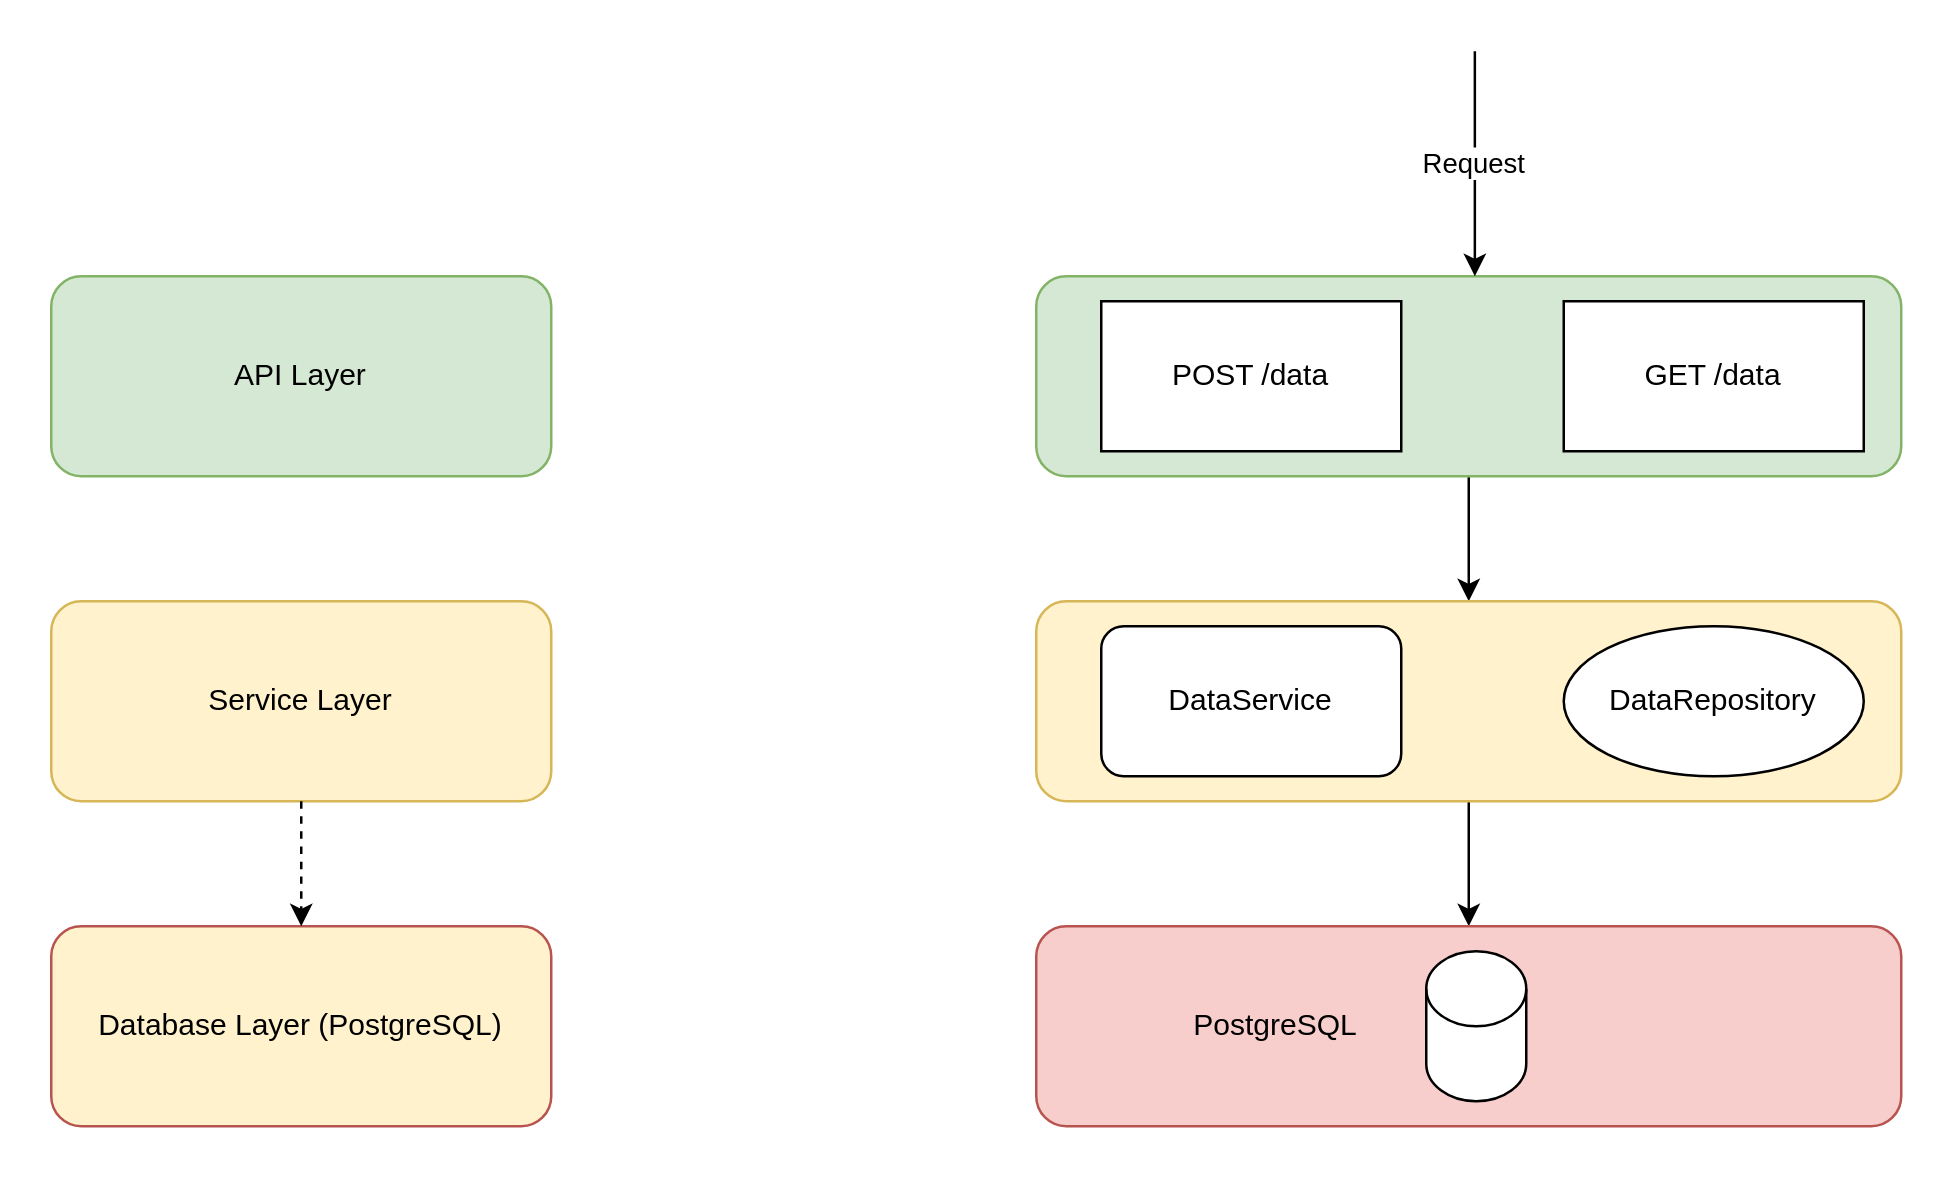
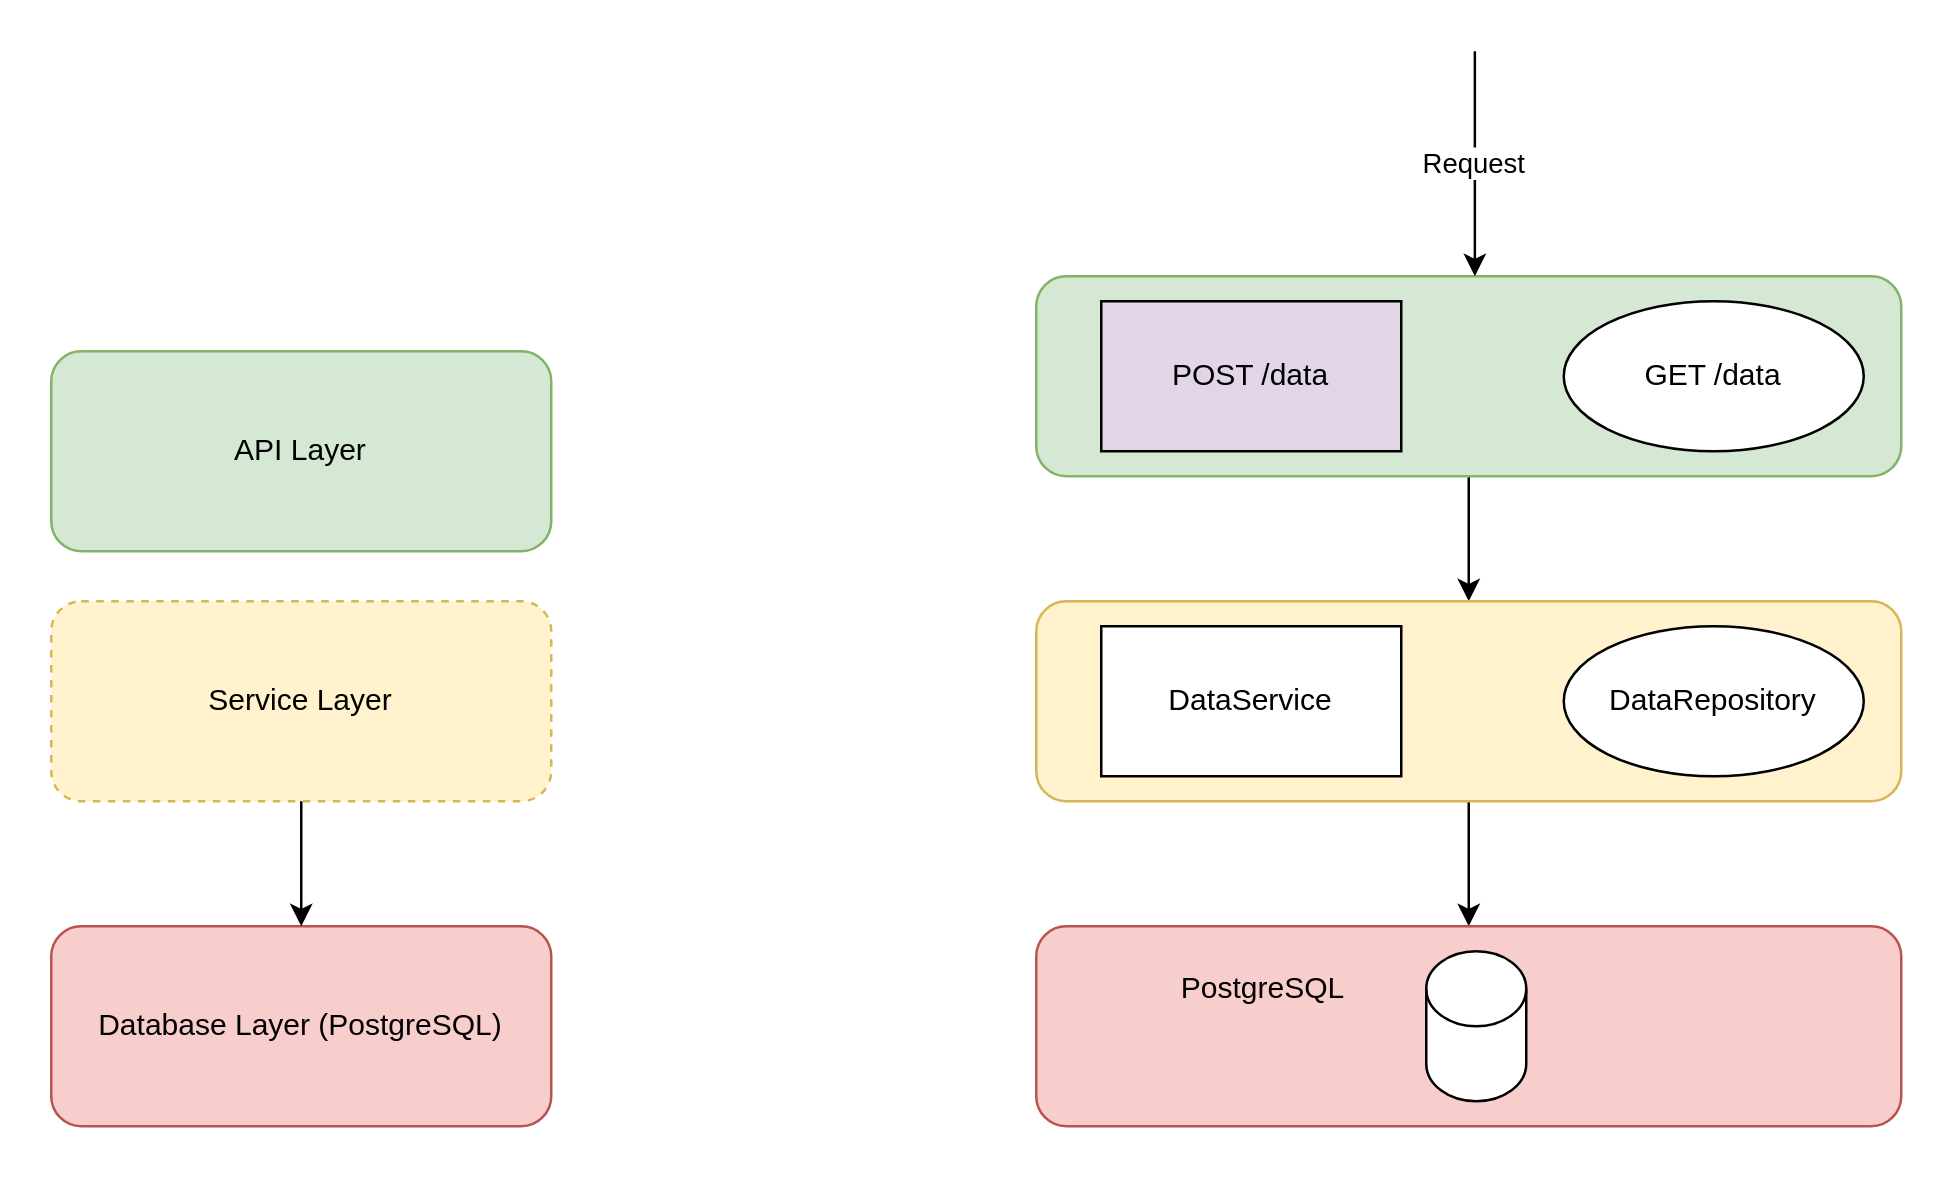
- <mxCell id="2" value="API Layer" style="rounded=1;whiteSpace=wrap;html=1;fillColor=#d5e8d4;strokeColor=#82b366;" parent="1" vertex="1"><mxGeometry x="20" y="110" width="200" height="80" as="geometry" /></mxCell>
+ <mxCell id="2" value="API Layer" style="rounded=1;whiteSpace=wrap;html=1;fillColor=#d5e8d4;strokeColor=#82b366;" parent="1" vertex="1"><mxGeometry x="20" y="140" width="200" height="80" as="geometry" /></mxCell>
- <mxCell id="14" value="POST /data" style="rounded=0;whiteSpace=wrap;html=1;" vertex="1" parent="1"><mxGeometry x="440" y="120" width="120" height="60" as="geometry" /></mxCell>
+ <mxCell id="14" value="POST /data" style="rounded=0;whiteSpace=wrap;html=1;fillColor=#e1d5e7;" vertex="1" parent="1"><mxGeometry x="440" y="120" width="120" height="60" as="geometry" /></mxCell>
- <mxCell id="13" value="GET /data" style="rounded=0;whiteSpace=wrap;html=1;" vertex="1" parent="1"><mxGeometry x="625" y="120" width="120" height="60" as="geometry" /></mxCell>
+ <mxCell id="13" value="GET /data" style="ellipse;whiteSpace=wrap;html=1;" vertex="1" parent="1"><mxGeometry x="625" y="120" width="120" height="60" as="geometry" /></mxCell>
- <mxCell id="3" value="Service Layer" style="rounded=1;whiteSpace=wrap;html=1;fillColor=#fff2cc;strokeColor=#d6b656;" parent="1" vertex="1"><mxGeometry x="20" y="240" width="200" height="80" as="geometry" /></mxCell>
+ <mxCell id="3" value="Service Layer" style="rounded=1;whiteSpace=wrap;html=1;fillColor=#fff2cc;strokeColor=#d6b656;dashed=1;" parent="1" vertex="1"><mxGeometry x="20" y="240" width="200" height="80" as="geometry" /></mxCell>
- <mxCell id="17" value="DataService" style="whiteSpace=wrap;html=1;rounded=1;" vertex="1" parent="1"><mxGeometry x="440" y="250" width="120" height="60" as="geometry" /></mxCell>
+ <mxCell id="17" value="DataService" style="rounded=0;whiteSpace=wrap;html=1;" vertex="1" parent="1"><mxGeometry x="440" y="250" width="120" height="60" as="geometry" /></mxCell>
- <mxCell id="5" style="edgeStyle=elbowEdgeStyle;elbow=horizontal;orthogonal=0;strokeColor=#000000;dashed=1;" parent="1" source="3" target="4" edge="1"><mxGeometry relative="1" as="geometry" /></mxCell>
+ <mxCell id="5" style="edgeStyle=elbowEdgeStyle;elbow=horizontal;orthogonal=0;strokeColor=#000000;" parent="1" source="3" target="4" edge="1"><mxGeometry relative="1" as="geometry" /></mxCell>
- <mxCell id="4" value="Database Layer (PostgreSQL)" style="rounded=1;whiteSpace=wrap;html=1;fillColor=#fff2cc;strokeColor=#b85450;" parent="1" vertex="1"><mxGeometry x="20" y="370" width="200" height="80" as="geometry" /></mxCell>
+ <mxCell id="4" value="Database Layer (PostgreSQL)" style="rounded=1;whiteSpace=wrap;html=1;fillColor=#f8cecc;strokeColor=#b85450;" parent="1" vertex="1"><mxGeometry x="20" y="370" width="200" height="80" as="geometry" /></mxCell>
- <mxCell id="12" value="PostgreSQL" style="text;html=1;align=center;verticalAlign=middle;whiteSpace=wrap;rounded=0;" vertex="1" parent="1"><mxGeometry x="480" y="395" width="60" height="30" as="geometry" /></mxCell>
+ <mxCell id="12" value="PostgreSQL" style="text;html=1;align=center;verticalAlign=middle;whiteSpace=wrap;rounded=0;" vertex="1" parent="1"><mxGeometry x="475" y="380" width="60" height="30" as="geometry" /></mxCell>
